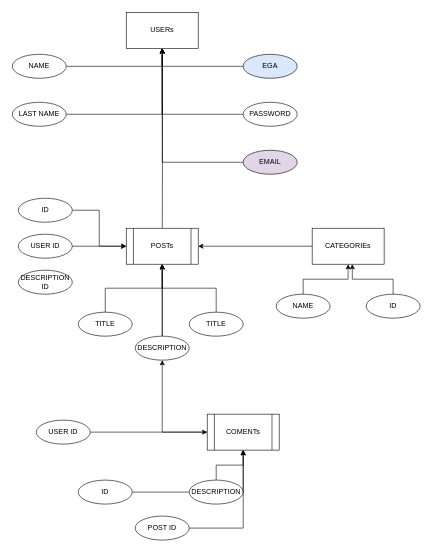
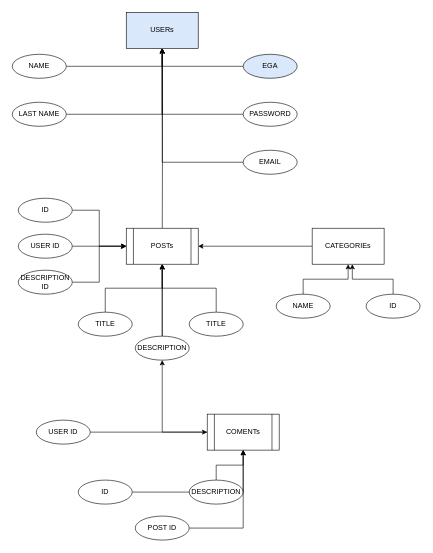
- <mxCell id="3" value="USERs" style="rounded=0;whiteSpace=wrap;html=1;" vertex="1" parent="1"><mxGeometry x="210" y="20" width="120" height="60" as="geometry" /></mxCell>
+ <mxCell id="3" value="USERs" style="rounded=0;whiteSpace=wrap;html=1;fillColor=#dae8fc;" vertex="1" parent="1"><mxGeometry x="210" y="20" width="120" height="60" as="geometry" /></mxCell>
- <mxCell id="25" value="EMAIL" style="ellipse;whiteSpace=wrap;html=1;fillColor=#e1d5e7;" vertex="1" parent="1"><mxGeometry x="405" y="250" width="90" height="40" as="geometry" /></mxCell>
+ <mxCell id="25" value="EMAIL" style="ellipse;whiteSpace=wrap;html=1;" vertex="1" parent="1"><mxGeometry x="405" y="250" width="90" height="40" as="geometry" /></mxCell>
+ <mxCell id="30" style="edgeStyle=orthogonalEdgeStyle;rounded=0;orthogonalLoop=1;jettySize=auto;html=1;entryX=0;entryY=0.5;entryDx=0;entryDy=0;" edge="1" parent="1" source="31" target="19"><mxGeometry relative="1" as="geometry" /></mxCell>
